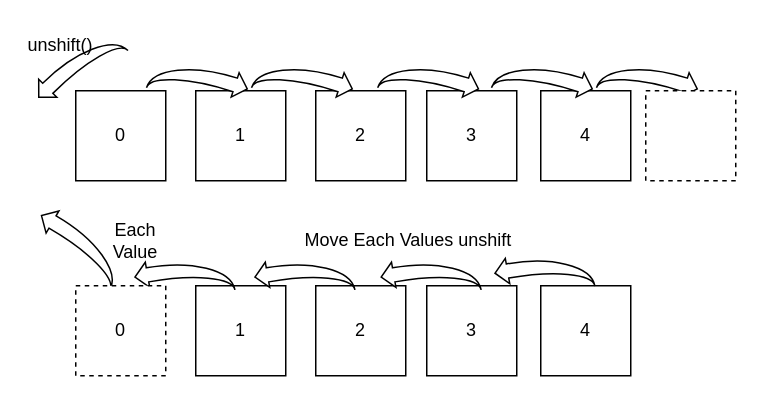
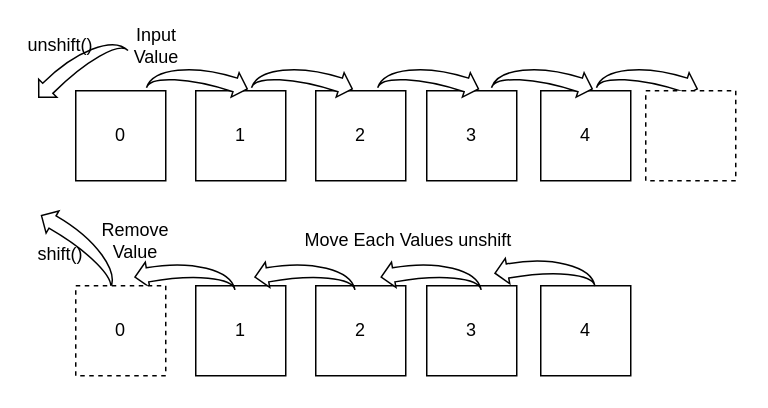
+ <mxCell id="8" value="Input&lt;br&gt;Value" style="text;html=1;strokeColor=none;fillColor=none;align=center;verticalAlign=middle;whiteSpace=wrap;rounded=0;" vertex="1" parent="1"><mxGeometry x="84.14" y="20" width="40" height="20" as="geometry" /></mxCell>
- <mxCell id="21" value="Each&lt;br&gt;Value" style="text;html=1;strokeColor=none;fillColor=none;align=center;verticalAlign=middle;whiteSpace=wrap;rounded=0;" vertex="1" parent="1"><mxGeometry x="70" y="150" width="40" height="20" as="geometry" /></mxCell>
+ <mxCell id="21" value="Remove&lt;br&gt;Value" style="text;html=1;strokeColor=none;fillColor=none;align=center;verticalAlign=middle;whiteSpace=wrap;rounded=0;" vertex="1" parent="1"><mxGeometry x="70" y="150" width="40" height="20" as="geometry" /></mxCell>
+ <mxCell id="25" value="shift()" style="text;html=1;strokeColor=none;fillColor=none;align=center;verticalAlign=middle;whiteSpace=wrap;rounded=0;" vertex="1" parent="1"><mxGeometry x="20" y="158.54" width="40" height="20" as="geometry" /></mxCell>
